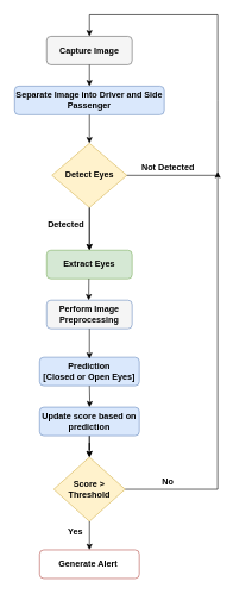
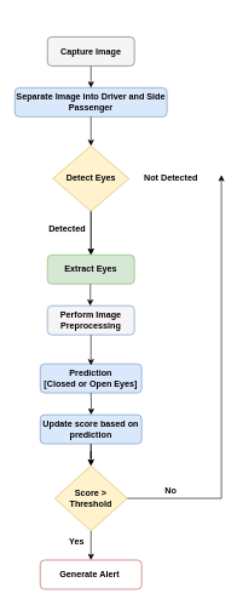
- <mxCell id="8" value="" style="endArrow=classic;html=1;rounded=0;exitX=1;exitY=0.5;exitDx=0;exitDy=0;entryX=0.5;entryY=0;entryDx=0;entryDy=0;" edge="1" parent="1" source="7" target="2"><mxGeometry width="50" height="50" relative="1" as="geometry"><mxPoint x="145" y="290" as="sourcePoint" /><mxPoint x="255" y="20" as="targetPoint" /><Array as="points"><mxPoint x="305" y="245" /><mxPoint x="305" y="140" /><mxPoint x="305" y="20" /><mxPoint x="125" y="20" /></Array></mxGeometry></mxCell>
- <mxCell id="9" value="&lt;b&gt;Not Detected&lt;/b&gt;" style="text;html=1;align=center;verticalAlign=middle;resizable=0;points=[];autosize=1;strokeColor=none;fillColor=none;" vertex="1" parent="1"><mxGeometry x="185" y="220" width="100" height="30" as="geometry" /></mxCell>
+ <mxCell id="9" value="&lt;b&gt;Not Detected&lt;/b&gt;" style="text;html=1;align=center;verticalAlign=middle;resizable=0;points=[];autosize=1;strokeColor=none;fillColor=none;" vertex="1" parent="1"><mxGeometry x="185" y="230" width="100" height="30" as="geometry" /></mxCell>
